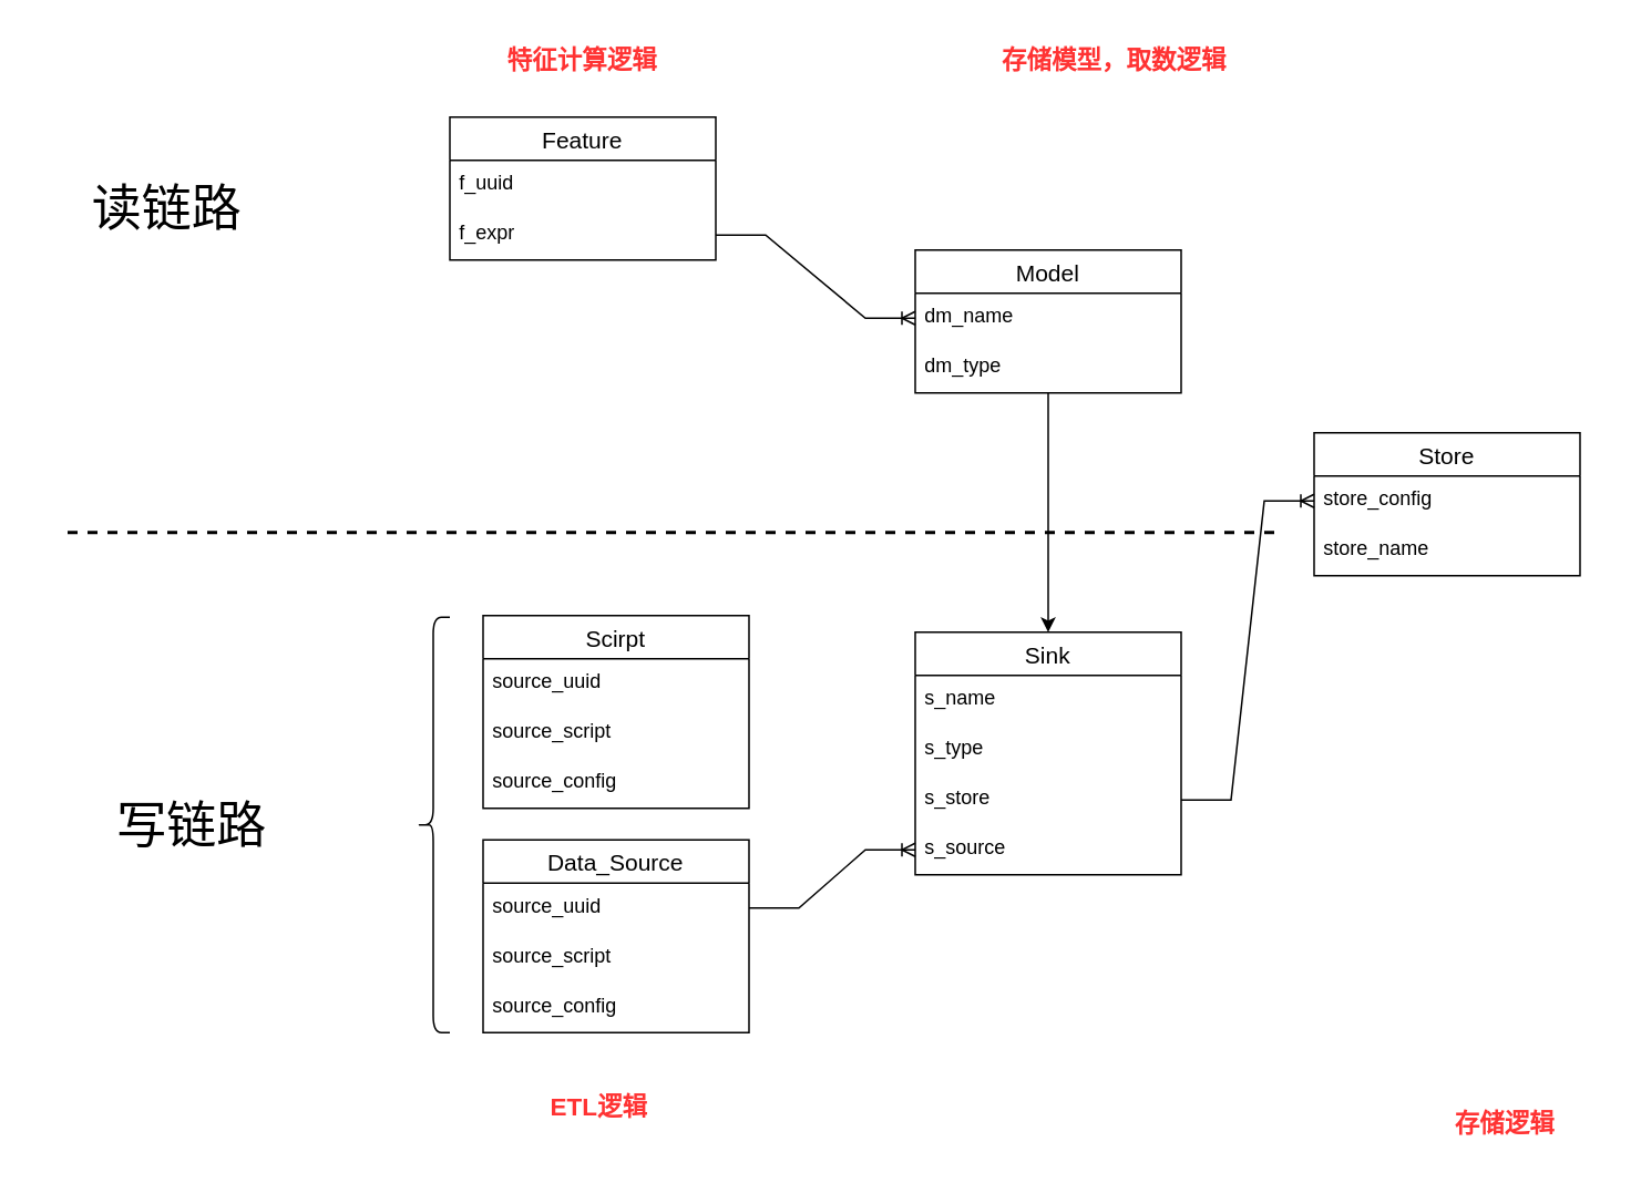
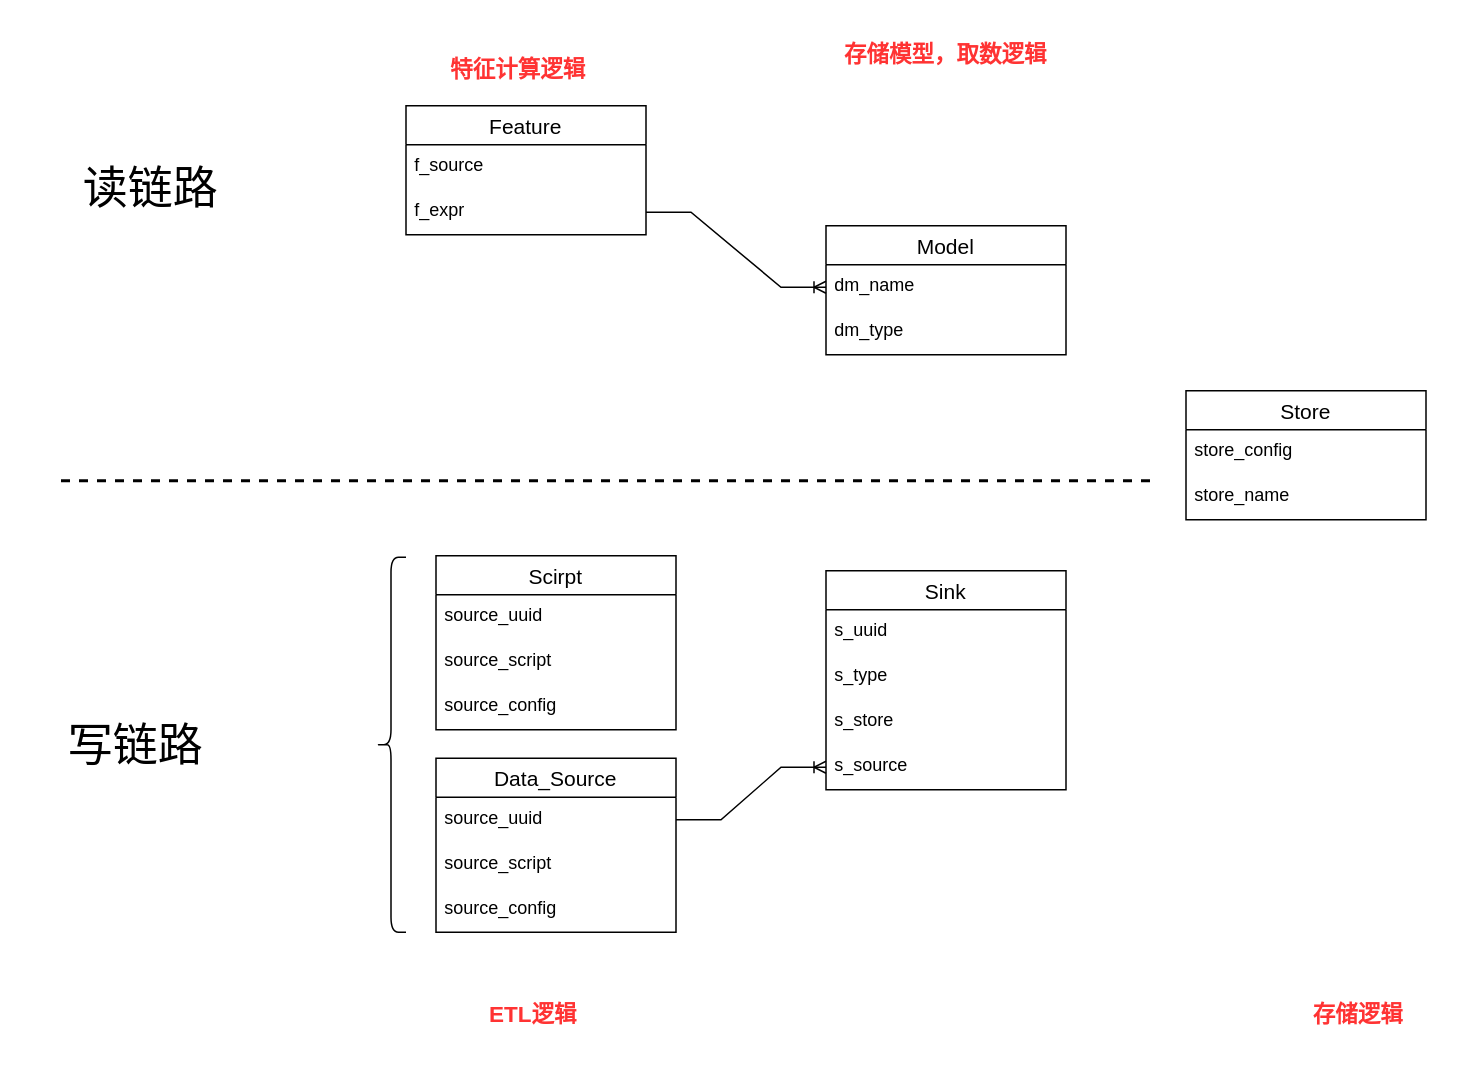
- <mxCell id="33" value="&lt;font color=&quot;#ff3333&quot;&gt;&lt;span style=&quot;font-size: 15px&quot;&gt;&lt;b&gt;特征计算逻辑&lt;/b&gt;&lt;/span&gt;&lt;/font&gt;" style="text;html=1;strokeColor=none;fillColor=none;align=center;verticalAlign=middle;whiteSpace=wrap;rounded=0;" vertex="1" parent="1"><mxGeometry x="290" y="20" width="120" height="30" as="geometry" /></mxCell>
+ <mxCell id="33" value="&lt;font color=&quot;#ff3333&quot;&gt;&lt;span style=&quot;font-size: 15px&quot;&gt;&lt;b&gt;特征计算逻辑&lt;/b&gt;&lt;/span&gt;&lt;/font&gt;" style="text;html=1;strokeColor=none;fillColor=none;align=center;verticalAlign=middle;whiteSpace=wrap;rounded=0;" vertex="1" parent="1"><mxGeometry x="285" y="30" width="120" height="30" as="geometry" /></mxCell>
- <mxCell id="34" value="&lt;font color=&quot;#ff3333&quot;&gt;&lt;span style=&quot;font-size: 15px&quot;&gt;&lt;b&gt;存储模型，取数逻辑&lt;/b&gt;&lt;/span&gt;&lt;/font&gt;" style="text;html=1;strokeColor=none;fillColor=none;align=center;verticalAlign=middle;whiteSpace=wrap;rounded=0;" vertex="1" parent="1"><mxGeometry x="585" y="20" width="170" height="30" as="geometry" /></mxCell>
+ <mxCell id="34" value="&lt;font color=&quot;#ff3333&quot;&gt;&lt;span style=&quot;font-size: 15px&quot;&gt;&lt;b&gt;存储模型，取数逻辑&lt;/b&gt;&lt;/span&gt;&lt;/font&gt;" style="text;html=1;strokeColor=none;fillColor=none;align=center;verticalAlign=middle;whiteSpace=wrap;rounded=0;" vertex="1" parent="1"><mxGeometry x="545" y="20" width="170" height="30" as="geometry" /></mxCell>
- <mxCell id="5" value="f_uuid" style="text;strokeColor=none;fillColor=none;spacingLeft=4;spacingRight=4;overflow=hidden;rotatable=0;points=[[0,0.5],[1,0.5]];portConstraint=eastwest;fontSize=12;" vertex="1" parent="4"><mxGeometry y="26" width="160" height="30" as="geometry" /></mxCell>
+ <mxCell id="5" value="f_source" style="text;strokeColor=none;fillColor=none;spacingLeft=4;spacingRight=4;overflow=hidden;rotatable=0;points=[[0,0.5],[1,0.5]];portConstraint=eastwest;fontSize=12;" vertex="1" parent="4"><mxGeometry y="26" width="160" height="30" as="geometry" /></mxCell>
- <mxCell id="7" value="" style="edgeStyle=orthogonalEdgeStyle;rounded=0;orthogonalLoop=1;jettySize=auto;html=1;strokeWidth=1;" edge="1" parent="1" source="8" target="21"><mxGeometry relative="1" as="geometry" /></mxCell>
- <mxCell id="19" value="" style="edgeStyle=entityRelationEdgeStyle;fontSize=12;html=1;endArrow=ERoneToMany;rounded=0;strokeWidth=1;exitX=1;exitY=0.5;exitDx=0;exitDy=0;" edge="1" parent="1" source="24" target="17"><mxGeometry width="100" height="100" relative="1" as="geometry"><mxPoint x="710" y="475" as="sourcePoint" /><mxPoint x="560" y="201" as="targetPoint" /></mxGeometry></mxCell>
- <mxCell id="22" value="s_name" style="text;strokeColor=none;fillColor=none;spacingLeft=4;spacingRight=4;overflow=hidden;rotatable=0;points=[[0,0.5],[1,0.5]];portConstraint=eastwest;fontSize=12;" vertex="1" parent="21"><mxGeometry y="26" width="160" height="30" as="geometry" /></mxCell>
+ <mxCell id="22" value="s_uuid" style="text;strokeColor=none;fillColor=none;spacingLeft=4;spacingRight=4;overflow=hidden;rotatable=0;points=[[0,0.5],[1,0.5]];portConstraint=eastwest;fontSize=12;" vertex="1" parent="21"><mxGeometry y="26" width="160" height="30" as="geometry" /></mxCell>
- <mxCell id="35" value="&lt;font style=&quot;font-size: 30px&quot;&gt;写链路&lt;/font&gt;" style="text;html=1;strokeColor=none;fillColor=none;align=center;verticalAlign=middle;whiteSpace=wrap;rounded=0;strokeWidth=10;" vertex="1" parent="1"><mxGeometry x="45" y="481" width="140" height="30" as="geometry" /></mxCell>
+ <mxCell id="35" value="&lt;font style=&quot;font-size: 30px&quot;&gt;写链路&lt;/font&gt;" style="text;html=1;strokeColor=none;fillColor=none;align=center;verticalAlign=middle;whiteSpace=wrap;rounded=0;strokeWidth=10;" vertex="1" parent="1"><mxGeometry x="20" y="481" width="140" height="30" as="geometry" /></mxCell>
- <mxCell id="31" value="&lt;font style=&quot;font-size: 15px&quot; color=&quot;#ff3333&quot;&gt;&lt;b&gt;ETL逻辑&lt;/b&gt;&lt;/font&gt;" style="text;html=1;strokeColor=none;fillColor=none;align=center;verticalAlign=middle;whiteSpace=wrap;rounded=0;" vertex="1" parent="1"><mxGeometry x="300" y="650" width="120" height="30" as="geometry" /></mxCell>
+ <mxCell id="31" value="&lt;font style=&quot;font-size: 15px&quot; color=&quot;#ff3333&quot;&gt;&lt;b&gt;ETL逻辑&lt;/b&gt;&lt;/font&gt;" style="text;html=1;strokeColor=none;fillColor=none;align=center;verticalAlign=middle;whiteSpace=wrap;rounded=0;" vertex="1" parent="1"><mxGeometry x="295" y="660" width="120" height="30" as="geometry" /></mxCell>
